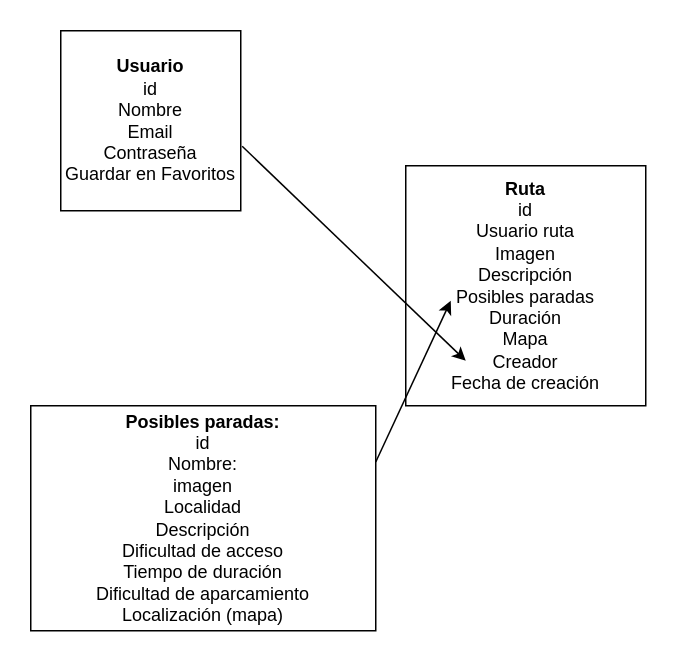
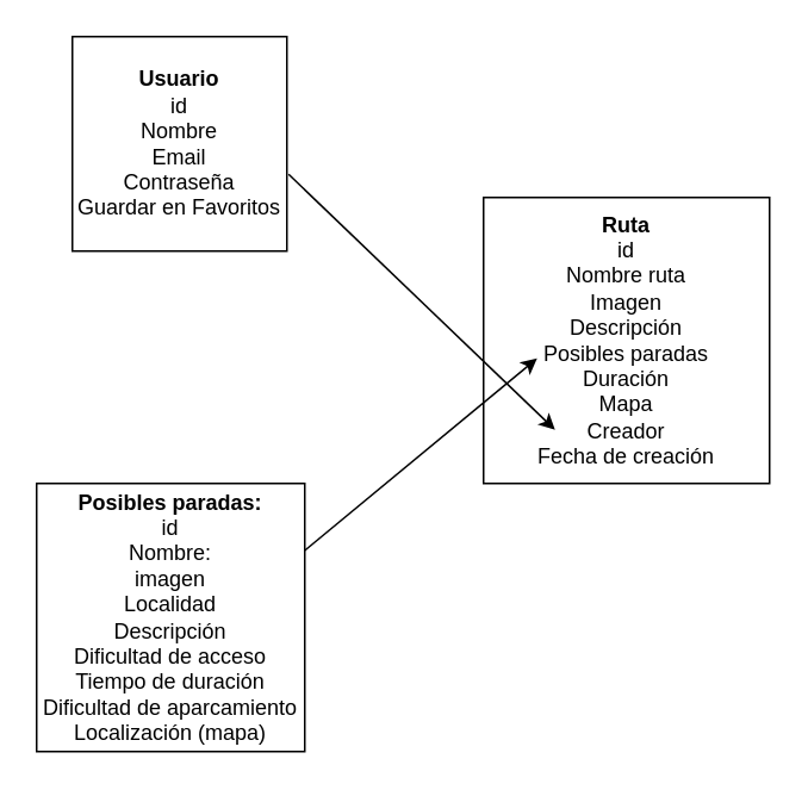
- <mxCell id="2" value="&lt;b&gt;Ruta&lt;/b&gt;&lt;br&gt;id&lt;br&gt;Usuario ruta&lt;br&gt;Imagen&lt;br&gt;Descripción&lt;br&gt;Posibles paradas&lt;br&gt;Duración&lt;br&gt;Mapa&lt;br&gt;Creador&lt;br&gt;Fecha de creación" style="whiteSpace=wrap;html=1;aspect=fixed;" vertex="1" parent="1"><mxGeometry x="270" y="110" width="160" height="160" as="geometry" /></mxCell>
+ <mxCell id="2" value="&lt;b&gt;Ruta&lt;/b&gt;&lt;br&gt;id&lt;br&gt;Nombre ruta&lt;br&gt;Imagen&lt;br&gt;Descripción&lt;br&gt;Posibles paradas&lt;br&gt;Duración&lt;br&gt;Mapa&lt;br&gt;Creador&lt;br&gt;Fecha de creación" style="whiteSpace=wrap;html=1;aspect=fixed;" vertex="1" parent="1"><mxGeometry x="270" y="110" width="160" height="160" as="geometry" /></mxCell>
- <mxCell id="4" value="&lt;b&gt;Posibles paradas:&lt;/b&gt;&lt;br&gt;id&lt;br&gt;Nombre:&lt;br&gt;imagen&lt;br&gt;Localidad&lt;br&gt;Descripción&lt;br&gt;Dificultad de acceso&lt;br&gt;Tiempo de duración&lt;br&gt;Dificultad de aparcamiento&lt;br&gt;Localización (mapa)" style="whiteSpace=wrap;html=1;aspect=fixed;" vertex="1" parent="1"><mxGeometry x="20" y="270" width="230" height="150" as="geometry" /></mxCell>
+ <mxCell id="4" value="&lt;b&gt;Posibles paradas:&lt;/b&gt;&lt;br&gt;id&lt;br&gt;Nombre:&lt;br&gt;imagen&lt;br&gt;Localidad&lt;br&gt;Descripción&lt;br&gt;Dificultad de acceso&lt;br&gt;Tiempo de duración&lt;br&gt;Dificultad de aparcamiento&lt;br&gt;Localización (mapa)" style="whiteSpace=wrap;html=1;aspect=fixed;" vertex="1" parent="1"><mxGeometry x="20" y="270" width="150" height="150" as="geometry" /></mxCell>
